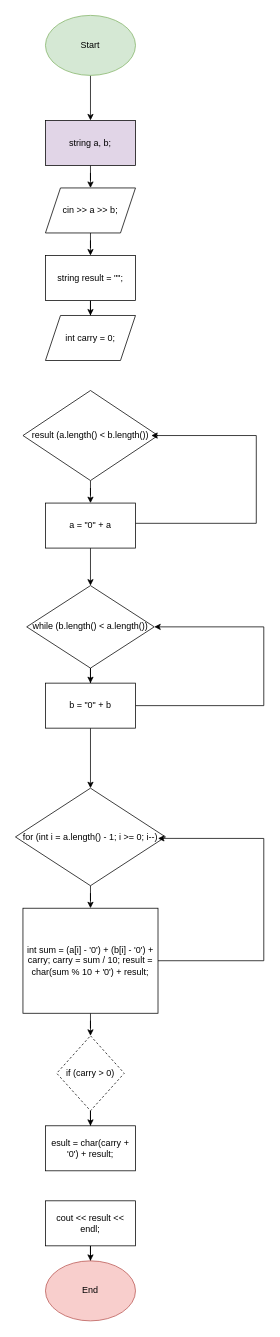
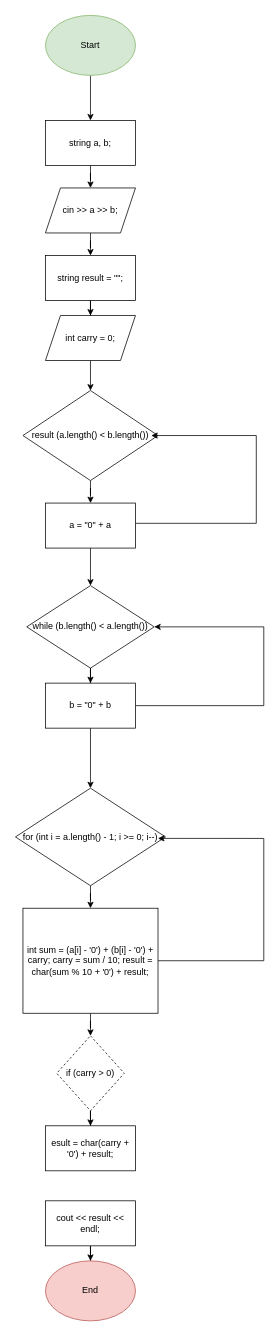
- <mxCell id="5" value="string a, b;" style="rounded=0;whiteSpace=wrap;html=1;fillColor=#e1d5e7;" vertex="1" parent="1"><mxGeometry x="60" y="160" width="120" height="60" as="geometry" /></mxCell>
+ <mxCell id="5" value="string a, b;" style="rounded=0;whiteSpace=wrap;html=1;" vertex="1" parent="1"><mxGeometry x="60" y="160" width="120" height="60" as="geometry" /></mxCell>
+ <mxCell id="10" style="edgeStyle=orthogonalEdgeStyle;rounded=0;orthogonalLoop=1;jettySize=auto;html=1;" edge="1" parent="1" source="11" target="13"><mxGeometry relative="1" as="geometry"><mxPoint x="120" y="540" as="targetPoint" /></mxGeometry></mxCell>
